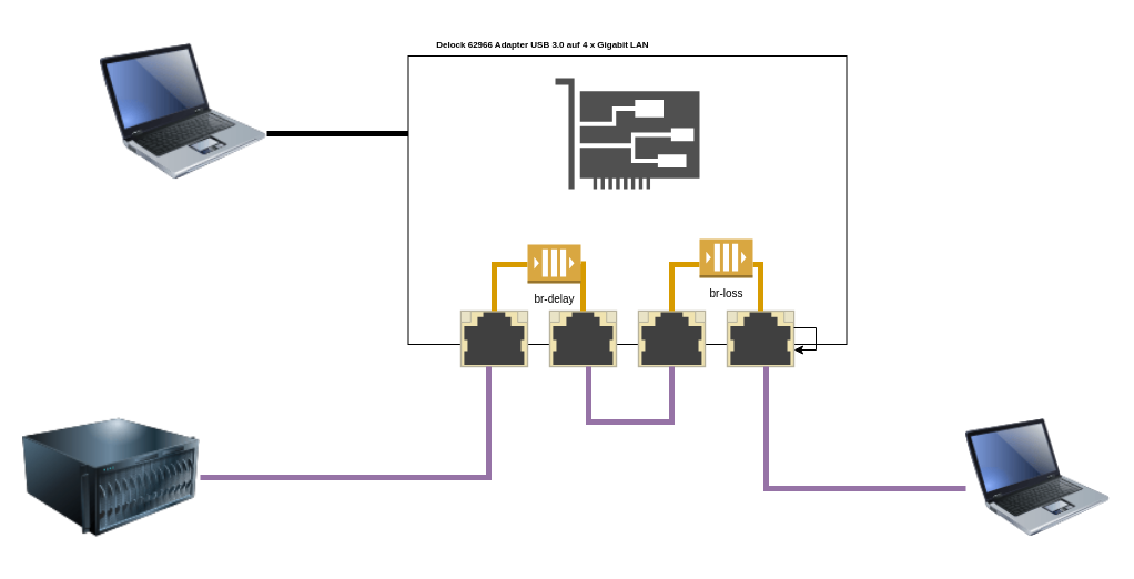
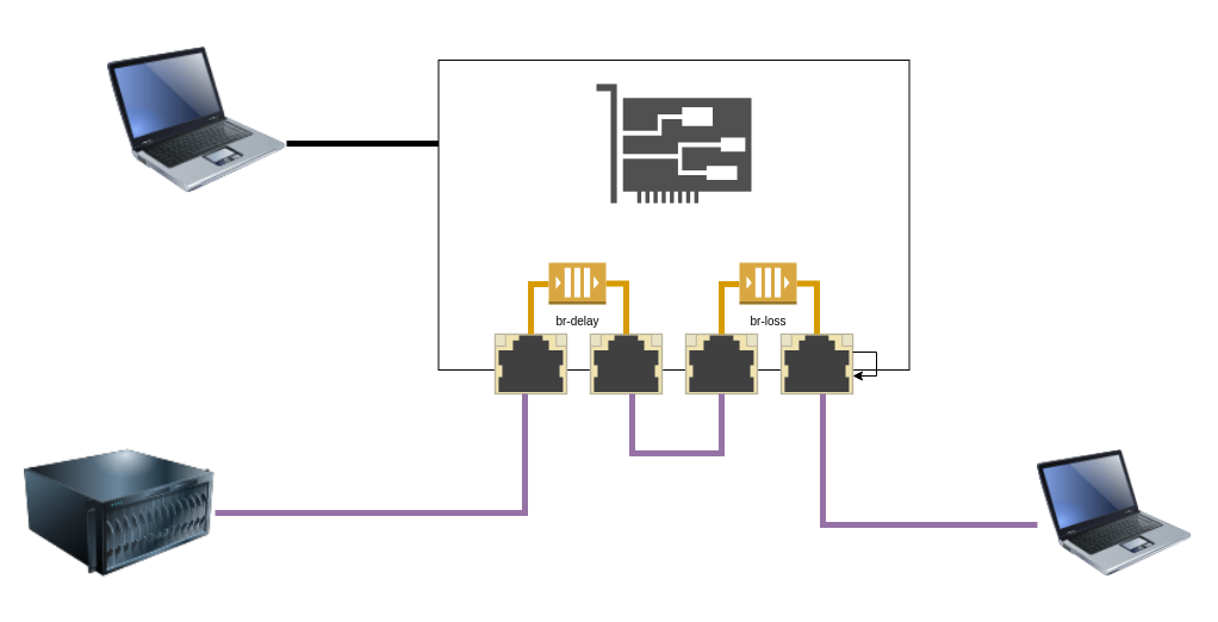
- <mxCell id="13" value="&lt;h1 class=&quot;a-size-large a-spacing-none&quot;&gt;&lt;font style=&quot;font-size: 8px;&quot;&gt;Delock 62966 Adapter USB 3.0 auf 4 x Gigabit LAN&amp;nbsp;&lt;/font&gt;&lt;/h1&gt;" style="text;html=1;strokeColor=none;fillColor=none;align=center;verticalAlign=middle;whiteSpace=wrap;rounded=0;" parent="1" vertex="1"><mxGeometry x="380" y="20" width="220" height="30" as="geometry" /></mxCell>
- <mxCell id="22" value="&lt;font style=&quot;font-size: 10px;&quot;&gt;br-loss&lt;/font&gt;" style="outlineConnect=0;dashed=0;verticalLabelPosition=bottom;verticalAlign=top;align=center;html=1;shape=mxgraph.aws3.queue;fillColor=#D9A741;gradientColor=none;" parent="1" vertex="1"><mxGeometry x="630" y="215" width="48" height="35" as="geometry" /></mxCell>
+ <mxCell id="22" value="&lt;font style=&quot;font-size: 10px;&quot;&gt;br-loss&lt;/font&gt;" style="outlineConnect=0;dashed=0;verticalLabelPosition=bottom;verticalAlign=top;align=center;html=1;shape=mxgraph.aws3.queue;fillColor=#D9A741;gradientColor=none;" parent="1" vertex="1"><mxGeometry x="620" y="220" width="48" height="35" as="geometry" /></mxCell>
- <mxCell id="20" value="&lt;font style=&quot;font-size: 10px;&quot;&gt;br-delay&lt;/font&gt;" style="outlineConnect=0;dashed=0;verticalLabelPosition=bottom;verticalAlign=top;align=center;html=1;shape=mxgraph.aws3.queue;fillColor=#D9A741;gradientColor=none;" parent="1" vertex="1"><mxGeometry x="475" y="220" width="48" height="35" as="geometry" /></mxCell>
+ <mxCell id="20" value="&lt;font style=&quot;font-size: 10px;&quot;&gt;br-delay&lt;/font&gt;" style="outlineConnect=0;dashed=0;verticalLabelPosition=bottom;verticalAlign=top;align=center;html=1;shape=mxgraph.aws3.queue;fillColor=#D9A741;gradientColor=none;" parent="1" vertex="1"><mxGeometry x="460" y="220" width="48" height="35" as="geometry" /></mxCell>
